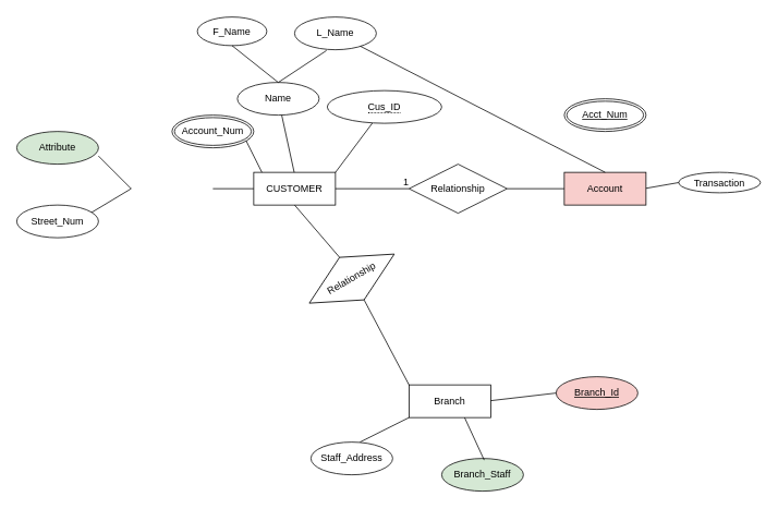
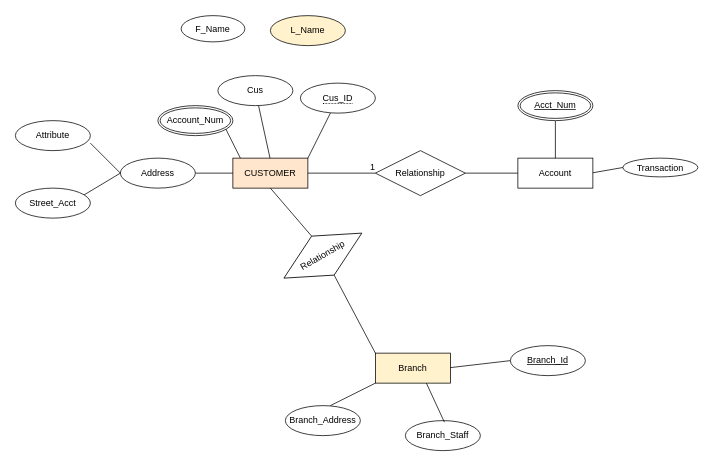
- <mxCell id="10" value="L_Name" style="ellipse;whiteSpace=wrap;html=1;align=center;" parent="1" vertex="1"><mxGeometry x="360" y="20" width="100" height="40" as="geometry" /></mxCell>
+ <mxCell id="10" value="L_Name" style="ellipse;whiteSpace=wrap;html=1;align=center;fillColor=#fff2cc;" parent="1" vertex="1"><mxGeometry x="360" y="20" width="100" height="40" as="geometry" /></mxCell>
- <mxCell id="11" value="" style="endArrow=none;html=1;rounded=0;exitX=0.5;exitY=1;exitDx=0;exitDy=0;entryX=0.39;entryY=1.025;entryDx=0;entryDy=0;entryPerimeter=0;" parent="1" source="9" target="10" edge="1"><mxGeometry relative="1" as="geometry"><mxPoint x="280" y="70" as="sourcePoint" /><mxPoint x="410" y="70" as="targetPoint" /><Array as="points"><mxPoint x="340" y="100" /></Array></mxGeometry></mxCell>
- <mxCell id="8" value="Name" style="ellipse;whiteSpace=wrap;html=1;align=center;" parent="1" vertex="1"><mxGeometry x="290" y="100" width="100" height="40" as="geometry" /></mxCell>
+ <mxCell id="8" value="Cus" style="ellipse;whiteSpace=wrap;html=1;align=center;" parent="1" vertex="1"><mxGeometry x="290" y="100" width="100" height="40" as="geometry" /></mxCell>
- <mxCell id="7" value="&lt;span style=&quot;border-bottom: 1px dotted&quot;&gt;Cus_ID&lt;/span&gt;" style="ellipse;whiteSpace=wrap;html=1;align=center;" parent="1" vertex="1"><mxGeometry x="400" y="110" width="140" height="40" as="geometry" /></mxCell>
+ <mxCell id="7" value="&lt;span style=&quot;border-bottom: 1px dotted&quot;&gt;Cus_ID&lt;/span&gt;" style="ellipse;whiteSpace=wrap;html=1;align=center;" parent="1" vertex="1"><mxGeometry x="400" y="110" width="100" height="40" as="geometry" /></mxCell>
- <mxCell id="22" value="" style="endArrow=none;html=1;rounded=0;exitX=0.5;exitY=0;exitDx=0;exitDy=0;" edge="1" parent="1" source="20" target="10"><mxGeometry relative="1" as="geometry"><mxPoint x="750" y="160" as="sourcePoint" /><mxPoint x="750" y="210" as="targetPoint" /></mxGeometry></mxCell>
+ <mxCell id="22" value="" style="endArrow=none;html=1;rounded=0;exitX=0.5;exitY=0;exitDx=0;exitDy=0;" edge="1" parent="1" source="20" target="23"><mxGeometry relative="1" as="geometry"><mxPoint x="750" y="160" as="sourcePoint" /><mxPoint x="750" y="210" as="targetPoint" /></mxGeometry></mxCell>
- <mxCell id="16" value="Attribute" style="ellipse;whiteSpace=wrap;html=1;align=center;fillColor=#d5e8d4;" parent="1" vertex="1"><mxGeometry x="20" y="160" width="100" height="40" as="geometry" /></mxCell>
+ <mxCell id="16" value="Attribute" style="ellipse;whiteSpace=wrap;html=1;align=center;" parent="1" vertex="1"><mxGeometry x="20" y="160" width="100" height="40" as="geometry" /></mxCell>
+ <mxCell id="13" value="Address" style="ellipse;whiteSpace=wrap;html=1;align=center;" parent="1" vertex="1"><mxGeometry x="160" y="210" width="100" height="40" as="geometry" /></mxCell>
- <mxCell id="2" value="CUSTOMER" style="whiteSpace=wrap;html=1;align=center;" parent="1" vertex="1"><mxGeometry x="310" y="210" width="100" height="40" as="geometry" /></mxCell>
+ <mxCell id="2" value="CUSTOMER" style="whiteSpace=wrap;html=1;align=center;fillColor=#ffe6cc;" parent="1" vertex="1"><mxGeometry x="310" y="210" width="100" height="40" as="geometry" /></mxCell>
- <mxCell id="20" value="Account" style="whiteSpace=wrap;html=1;align=center;fillColor=#f8cecc;" vertex="1" parent="1"><mxGeometry x="690" y="210" width="100" height="40" as="geometry" /></mxCell>
+ <mxCell id="20" value="Account" style="whiteSpace=wrap;html=1;align=center;" vertex="1" parent="1"><mxGeometry x="690" y="210" width="100" height="40" as="geometry" /></mxCell>
- <mxCell id="15" value="Street_Num" style="ellipse;whiteSpace=wrap;html=1;align=center;" parent="1" vertex="1"><mxGeometry x="20" y="250" width="100" height="40" as="geometry" /></mxCell>
+ <mxCell id="15" value="Street_Acct" style="ellipse;whiteSpace=wrap;html=1;align=center;" parent="1" vertex="1"><mxGeometry x="20" y="250" width="100" height="40" as="geometry" /></mxCell>
- <mxCell id="27" value="Branch_Id" style="ellipse;whiteSpace=wrap;html=1;align=center;fontStyle=4;fillColor=#f8cecc;" vertex="1" parent="1"><mxGeometry x="680" y="460" width="100" height="40" as="geometry" /></mxCell>
+ <mxCell id="27" value="Branch_Id" style="ellipse;whiteSpace=wrap;html=1;align=center;fontStyle=4;" vertex="1" parent="1"><mxGeometry x="680" y="460" width="100" height="40" as="geometry" /></mxCell>
- <mxCell id="26" value="Branch" style="whiteSpace=wrap;html=1;align=center;" vertex="1" parent="1"><mxGeometry x="500" y="470" width="100" height="40" as="geometry" /></mxCell>
+ <mxCell id="26" value="Branch" style="whiteSpace=wrap;html=1;align=center;fillColor=#fff2cc;" vertex="1" parent="1"><mxGeometry x="500" y="470" width="100" height="40" as="geometry" /></mxCell>
- <mxCell id="29" value="Staff_Address" style="ellipse;whiteSpace=wrap;html=1;align=center;" vertex="1" parent="1"><mxGeometry x="380" y="540" width="100" height="40" as="geometry" /></mxCell>
+ <mxCell id="29" value="Branch_Address" style="ellipse;whiteSpace=wrap;html=1;align=center;" vertex="1" parent="1"><mxGeometry x="380" y="540" width="100" height="40" as="geometry" /></mxCell>
- <mxCell id="28" value="Branch_Staff" style="ellipse;whiteSpace=wrap;html=1;align=center;fillColor=#d5e8d4;" vertex="1" parent="1"><mxGeometry x="540" y="560" width="100" height="40" as="geometry" /></mxCell>
+ <mxCell id="28" value="Branch_Staff" style="ellipse;whiteSpace=wrap;html=1;align=center;" vertex="1" parent="1"><mxGeometry x="540" y="560" width="100" height="40" as="geometry" /></mxCell>
